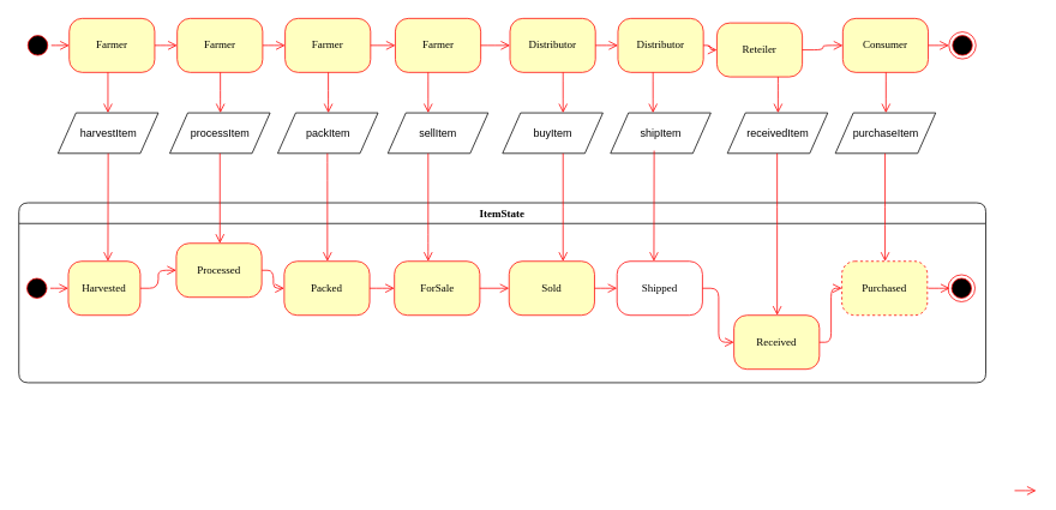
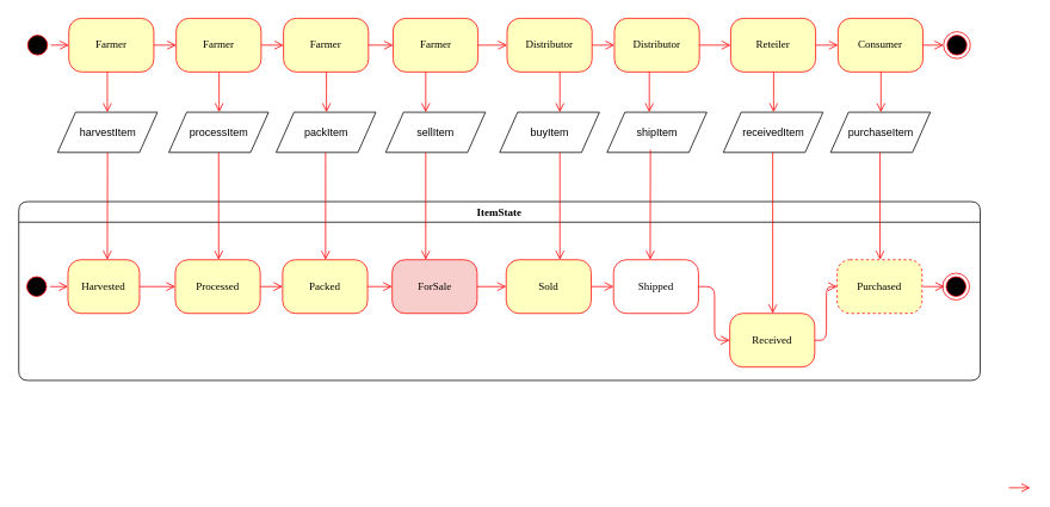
- <mxCell id="33" value="Reteiler" style="rounded=1;whiteSpace=wrap;html=1;arcSize=24;fillColor=#ffffc0;strokeColor=#ff0000;shadow=0;comic=0;labelBackgroundColor=none;fontFamily=Verdana;fontSize=12;fontColor=#000000;align=center;" vertex="1" parent="1"><mxGeometry x="796" y="25" width="95" height="60" as="geometry" /></mxCell>
+ <mxCell id="33" value="Reteiler" style="rounded=1;whiteSpace=wrap;html=1;arcSize=24;fillColor=#ffffc0;strokeColor=#ff0000;shadow=0;comic=0;labelBackgroundColor=none;fontFamily=Verdana;fontSize=12;fontColor=#000000;align=center;" vertex="1" parent="1"><mxGeometry x="816" y="20" width="95" height="60" as="geometry" /></mxCell>
- <mxCell id="9" value="Processed" style="rounded=1;whiteSpace=wrap;html=1;arcSize=24;fillColor=#ffffc0;strokeColor=#ff0000;shadow=0;comic=0;labelBackgroundColor=none;fontFamily=Verdana;fontSize=12;fontColor=#000000;align=center;" parent="2" vertex="1"><mxGeometry x="175" y="45" width="95" height="60" as="geometry" /></mxCell>
+ <mxCell id="9" value="Processed" style="rounded=1;whiteSpace=wrap;html=1;arcSize=24;fillColor=#ffffc0;strokeColor=#ff0000;shadow=0;comic=0;labelBackgroundColor=none;fontFamily=Verdana;fontSize=12;fontColor=#000000;align=center;" parent="2" vertex="1"><mxGeometry x="175" y="65" width="95" height="60" as="geometry" /></mxCell>
- <mxCell id="11" value="ForSale" style="rounded=1;whiteSpace=wrap;html=1;arcSize=24;fillColor=#ffffc0;strokeColor=#ff0000;shadow=0;comic=0;labelBackgroundColor=none;fontFamily=Verdana;fontSize=12;fontColor=#000000;align=center;" vertex="1" parent="2"><mxGeometry x="417.5" y="65" width="95" height="60" as="geometry" /></mxCell>
+ <mxCell id="11" value="ForSale" style="rounded=1;whiteSpace=wrap;html=1;arcSize=24;fillColor=#f8cecc;strokeColor=#ff0000;shadow=0;comic=0;labelBackgroundColor=none;fontFamily=Verdana;fontSize=12;fontColor=#000000;align=center;" vertex="1" parent="2"><mxGeometry x="417.5" y="65" width="95" height="60" as="geometry" /></mxCell>
